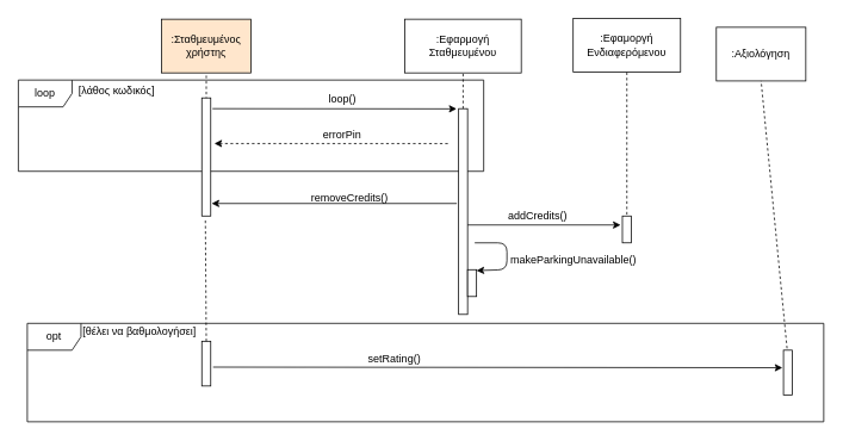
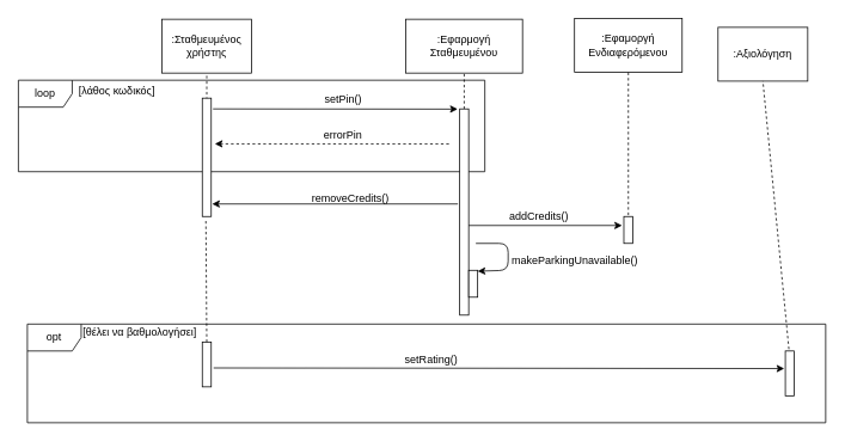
- <mxCell id="4" value=":Σταθμευμένος χρήστης" style="rounded=0;whiteSpace=wrap;html=1;fillColor=#ffe6cc;" vertex="1" parent="1"><mxGeometry x="180" y="21" width="100" height="60" as="geometry" /></mxCell>
+ <mxCell id="4" value=":Σταθμευμένος χρήστης" style="rounded=0;whiteSpace=wrap;html=1;" vertex="1" parent="1"><mxGeometry x="180" y="21" width="100" height="60" as="geometry" /></mxCell>
- <mxCell id="7" value="loop()" style="text;html=1;align=center;verticalAlign=middle;resizable=0;points=[];autosize=1;" vertex="1" parent="1"><mxGeometry x="352" y="101" width="60" height="20" as="geometry" /></mxCell>
+ <mxCell id="7" value="setPin()" style="text;html=1;align=center;verticalAlign=middle;resizable=0;points=[];autosize=1;" vertex="1" parent="1"><mxGeometry x="352" y="101" width="60" height="20" as="geometry" /></mxCell>
- <mxCell id="19" value="setRating()" style="text;html=1;align=center;verticalAlign=middle;resizable=0;points=[];autosize=1;" vertex="1" parent="1"><mxGeometry x="405" y="391" width="70" height="20" as="geometry" /></mxCell>
+ <mxCell id="19" value="setRating()" style="text;html=1;align=center;verticalAlign=middle;resizable=0;points=[];autosize=1;" vertex="1" parent="1"><mxGeometry x="445" y="391" width="70" height="20" as="geometry" /></mxCell>
